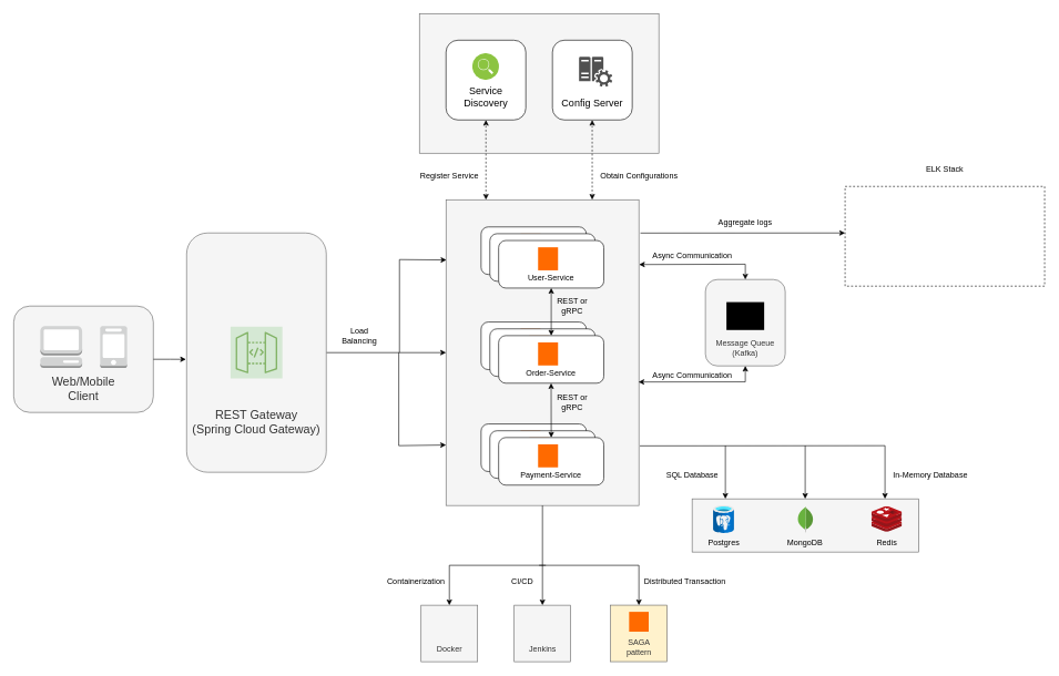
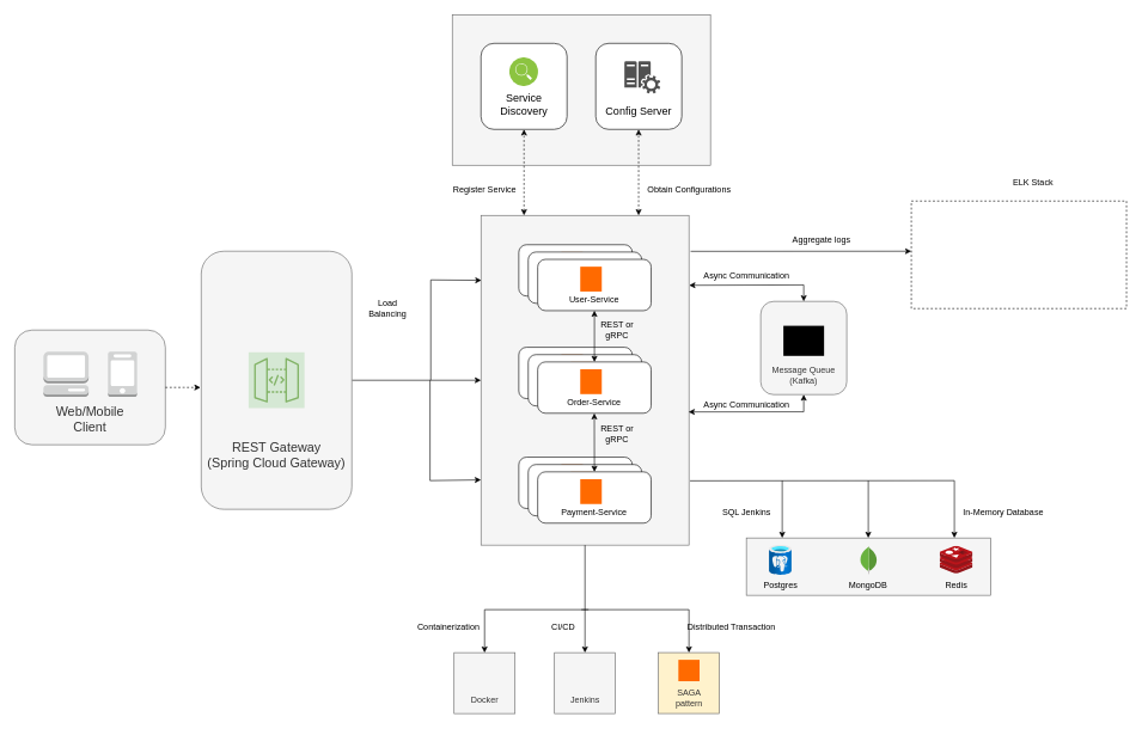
- <mxCell id="66" value="ELK Stack" style="text;html=1;align=center;verticalAlign=middle;whiteSpace=wrap;rounded=0;" vertex="1" parent="1"><mxGeometry x="1390" y="240" width="60" height="30" as="geometry" /></mxCell>
+ <mxCell id="66" value="ELK Stack" style="text;html=1;align=center;verticalAlign=middle;whiteSpace=wrap;rounded=0;" vertex="1" parent="1"><mxGeometry x="1410" y="240" width="60" height="30" as="geometry" /></mxCell>
- <mxCell id="64" value="&lt;span style=&quot;text-wrap-mode: nowrap;&quot;&gt;Aggregate logs&lt;/span&gt;" style="text;html=1;align=center;verticalAlign=middle;whiteSpace=wrap;rounded=0;" vertex="1" parent="1"><mxGeometry x="1049" y="320" width="142" height="30" as="geometry" /></mxCell>
+ <mxCell id="64" value="&lt;span style=&quot;text-wrap-mode: nowrap;&quot;&gt;Aggregate logs&lt;/span&gt;" style="text;html=1;align=center;verticalAlign=middle;whiteSpace=wrap;rounded=0;" vertex="1" parent="1"><mxGeometry x="1074" y="320" width="142" height="30" as="geometry" /></mxCell>
- <mxCell id="92" value="Load Balancing" style="text;html=1;align=center;verticalAlign=middle;whiteSpace=wrap;rounded=0;" vertex="1" parent="1"><mxGeometry x="500" y="490" width="80" height="30" as="geometry" /></mxCell>
+ <mxCell id="92" value="Load Balancing" style="text;html=1;align=center;verticalAlign=middle;whiteSpace=wrap;rounded=0;" vertex="1" parent="1"><mxGeometry x="500" y="415" width="80" height="30" as="geometry" /></mxCell>
- <mxCell id="6" style="edgeStyle=orthogonalEdgeStyle;rounded=0;orthogonalLoop=1;jettySize=auto;html=1;exitX=1;exitY=0.5;exitDx=0;exitDy=0;entryX=-0.005;entryY=0.528;entryDx=0;entryDy=0;entryPerimeter=0;" edge="1" parent="1" source="3" target="42"><mxGeometry relative="1" as="geometry" /></mxCell>
+ <mxCell id="6" style="edgeStyle=orthogonalEdgeStyle;rounded=0;orthogonalLoop=1;jettySize=auto;html=1;exitX=1;exitY=0.5;exitDx=0;exitDy=0;entryX=-0.005;entryY=0.528;entryDx=0;entryDy=0;entryPerimeter=0;dashed=1;" edge="1" parent="1" source="3" target="42"><mxGeometry relative="1" as="geometry" /></mxCell>
- <mxCell id="90" value="SQL Database" style="text;html=1;align=center;verticalAlign=middle;whiteSpace=wrap;rounded=0;" vertex="1" parent="1"><mxGeometry x="995.5" y="700" width="89" height="30" as="geometry" /></mxCell>
+ <mxCell id="90" value="SQL Jenkins" style="text;html=1;align=center;verticalAlign=middle;whiteSpace=wrap;rounded=0;" vertex="1" parent="1"><mxGeometry x="995.5" y="700" width="89" height="30" as="geometry" /></mxCell>
- <mxCell id="78" value="Distributed Transaction" style="text;html=1;align=center;verticalAlign=middle;whiteSpace=wrap;rounded=0;" vertex="1" parent="1"><mxGeometry x="939" y="860" width="181" height="30" as="geometry" /></mxCell>
+ <mxCell id="78" value="Distributed Transaction" style="text;html=1;align=center;verticalAlign=middle;whiteSpace=wrap;rounded=0;" vertex="1" parent="1"><mxGeometry x="929" y="860" width="181" height="30" as="geometry" /></mxCell>
